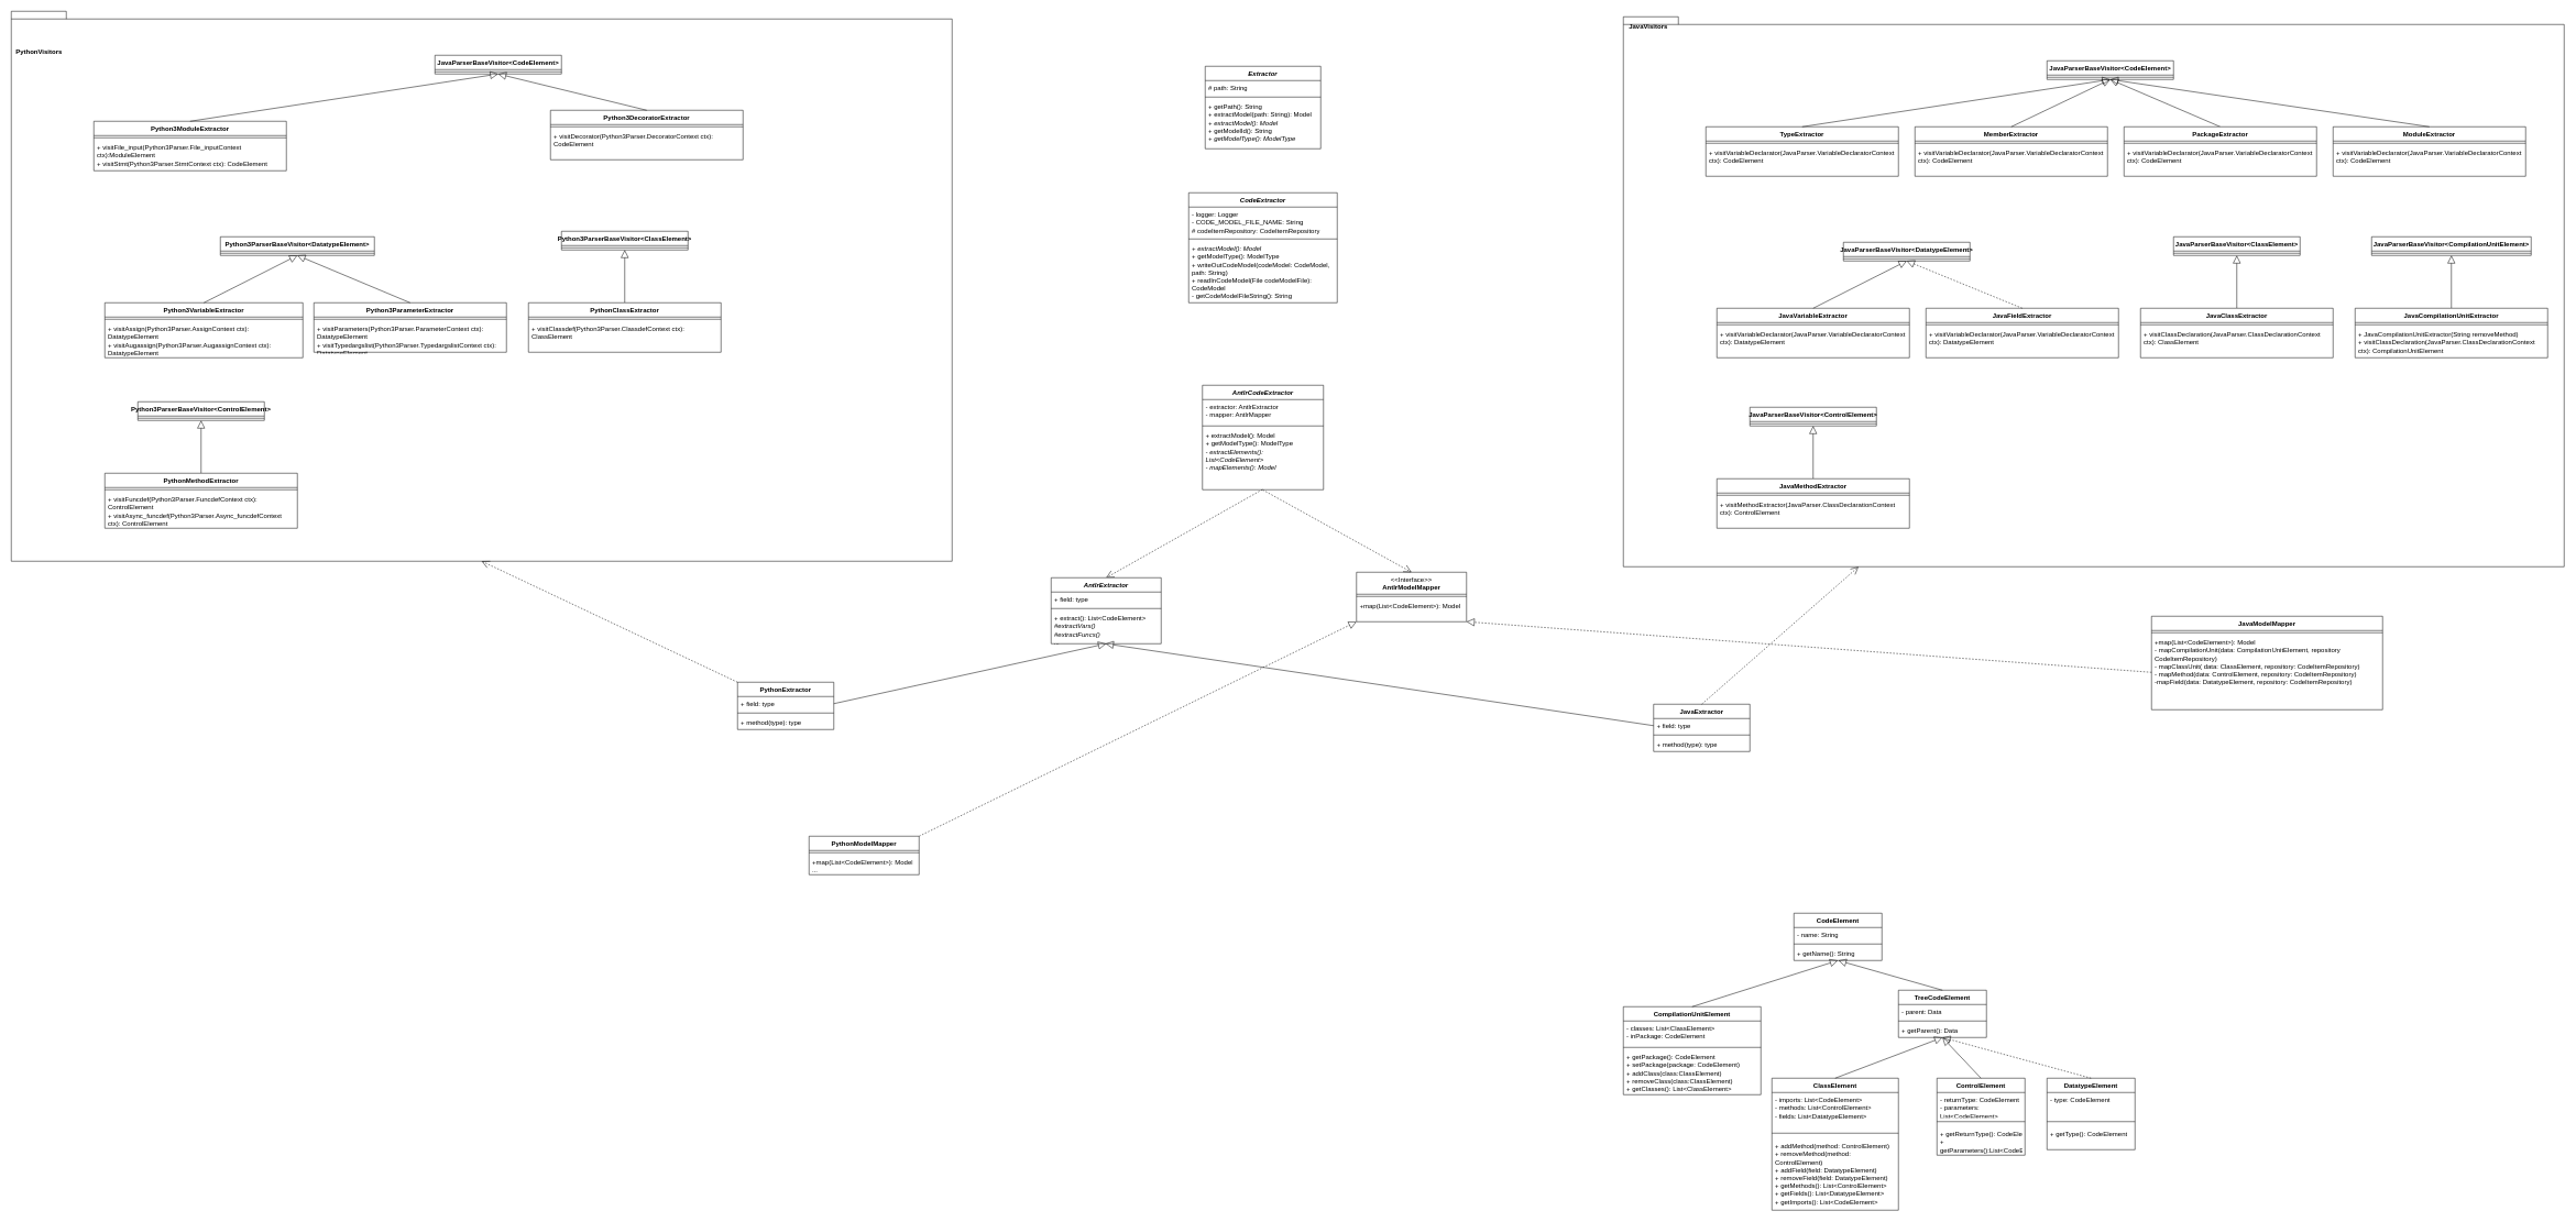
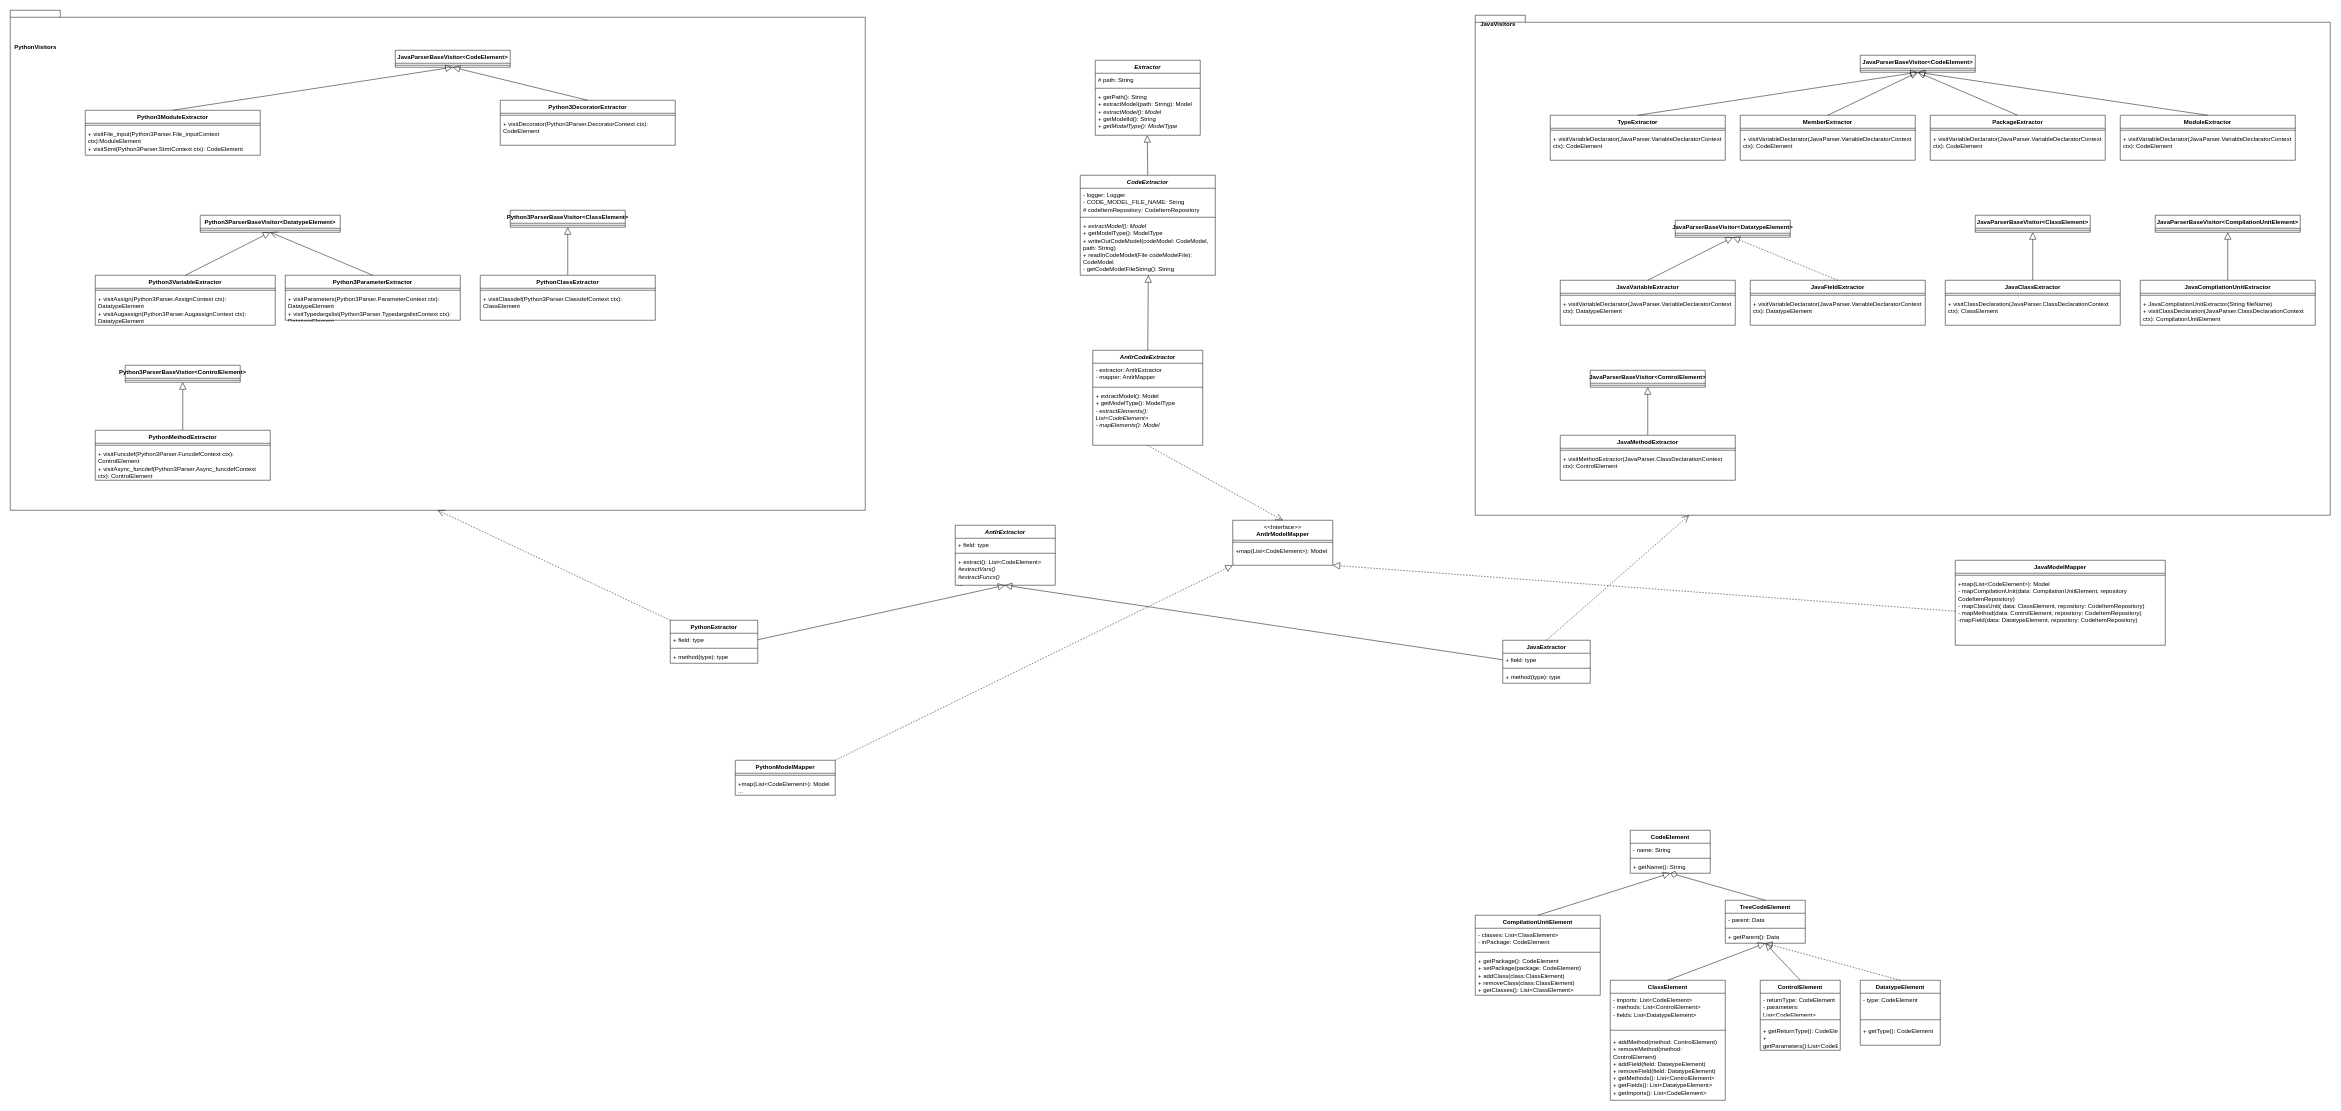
+ <mxCell id="7" value="" style="endArrow=block;dashed=0;endFill=0;endSize=12;html=1;rounded=0;exitX=0.5;exitY=0;exitDx=0;exitDy=0;entryX=0.495;entryY=1;entryDx=0;entryDy=0;entryPerimeter=0;" parent="1" source="8" target="6" edge="1"><mxGeometry width="160" relative="1" as="geometry"><mxPoint x="2370" y="580" as="sourcePoint" /><mxPoint x="2520" y="360" as="targetPoint" /></mxGeometry></mxCell>
- <mxCell id="139" value="" style="endArrow=block;dashed=0;endFill=0;endSize=12;html=1;rounded=0;exitX=0.5;exitY=0;exitDx=0;exitDy=0;entryX=0.5;entryY=1;entryDx=0;entryDy=0;" edge="1" source="136" target="122" parent="1"><mxGeometry width="160" relative="1" as="geometry"><mxPoint x="375" y="560" as="sourcePoint" /><mxPoint x="545" y="474" as="targetPoint" /></mxGeometry></mxCell>
+ <mxCell id="139" value="" style="endArrow=open;dashed=0;endFill=0;endSize=12;html=1;rounded=0;exitX=0.5;exitY=0;exitDx=0;exitDy=0;entryX=0.5;entryY=1;entryDx=0;entryDy=0;" edge="1" source="136" target="122" parent="1"><mxGeometry width="160" relative="1" as="geometry"><mxPoint x="375" y="560" as="sourcePoint" /><mxPoint x="545" y="474" as="targetPoint" /></mxGeometry></mxCell>
- <mxCell id="49" value="&lt;div&gt;+ JavaCompilationUnitExtractor(String removeMethod)&lt;br&gt;&lt;/div&gt;&lt;div&gt;+ visitClassDeclaration(JavaParser.ClassDeclarationContext ctx): CompilationUnitElement&lt;/div&gt;&lt;div&gt;&lt;br&gt;&lt;/div&gt;" style="text;strokeColor=none;fillColor=none;align=left;verticalAlign=top;spacingLeft=4;spacingRight=4;overflow=hidden;rotatable=0;points=[[0,0.5],[1,0.5]];portConstraint=eastwest;whiteSpace=wrap;html=1;" parent="47" vertex="1"><mxGeometry y="34" width="350" height="56" as="geometry" /></mxCell>
+ <mxCell id="49" value="&lt;div&gt;+ JavaCompilationUnitExtractor(String fileName)&lt;br&gt;&lt;/div&gt;&lt;div&gt;+ visitClassDeclaration(JavaParser.ClassDeclarationContext ctx): CompilationUnitElement&lt;/div&gt;&lt;div&gt;&lt;br&gt;&lt;/div&gt;" style="text;strokeColor=none;fillColor=none;align=left;verticalAlign=top;spacingLeft=4;spacingRight=4;overflow=hidden;rotatable=0;points=[[0,0.5],[1,0.5]];portConstraint=eastwest;whiteSpace=wrap;html=1;" parent="47" vertex="1"><mxGeometry y="34" width="350" height="56" as="geometry" /></mxCell>
+ <mxCell id="102" value="" style="endArrow=block;dashed=0;endFill=0;endSize=12;html=1;rounded=0;exitX=0.5;exitY=0;exitDx=0;exitDy=0;entryX=0.504;entryY=1;entryDx=0;entryDy=0;entryPerimeter=0;" edge="1" parent="1" source="98" target="11"><mxGeometry width="160" relative="1" as="geometry"><mxPoint x="2290.5" y="660" as="sourcePoint" /><mxPoint x="2289.5" y="580" as="targetPoint" /></mxGeometry></mxCell>
- <mxCell id="106" value="" style="endArrow=open;endSize=12;dashed=1;html=1;rounded=0;exitX=0.495;exitY=0.997;exitDx=0;exitDy=0;exitPerimeter=0;entryX=0.5;entryY=0;entryDx=0;entryDy=0;" edge="1" parent="1" source="101" target="111"><mxGeometry width="160" relative="1" as="geometry"><mxPoint x="2140" y="1030" as="sourcePoint" /><mxPoint x="2010" y="1040" as="targetPoint" /></mxGeometry></mxCell>
- <mxCell id="64" value="" style="endArrow=block;dashed=0;endFill=0;endSize=12;html=1;rounded=0;exitX=0.5;exitY=0;exitDx=0;exitDy=0;entryX=0.505;entryY=1.002;entryDx=0;entryDy=0;entryPerimeter=0;" parent="1" source="60" target="59" edge="1"><mxGeometry width="160" relative="1" as="geometry"><mxPoint x="3125" y="1860" as="sourcePoint" /><mxPoint x="3350" y="1756" as="targetPoint" /></mxGeometry></mxCell>
+ <mxCell id="64" value="" style="endArrow=diamond;dashed=0;endFill=0;endSize=12;html=1;rounded=0;exitX=0.5;exitY=0;exitDx=0;exitDy=0;entryX=0.505;entryY=1.002;entryDx=0;entryDy=0;entryPerimeter=0;" parent="1" source="60" target="59" edge="1"><mxGeometry width="160" relative="1" as="geometry"><mxPoint x="3125" y="1860" as="sourcePoint" /><mxPoint x="3350" y="1756" as="targetPoint" /></mxGeometry></mxCell>
